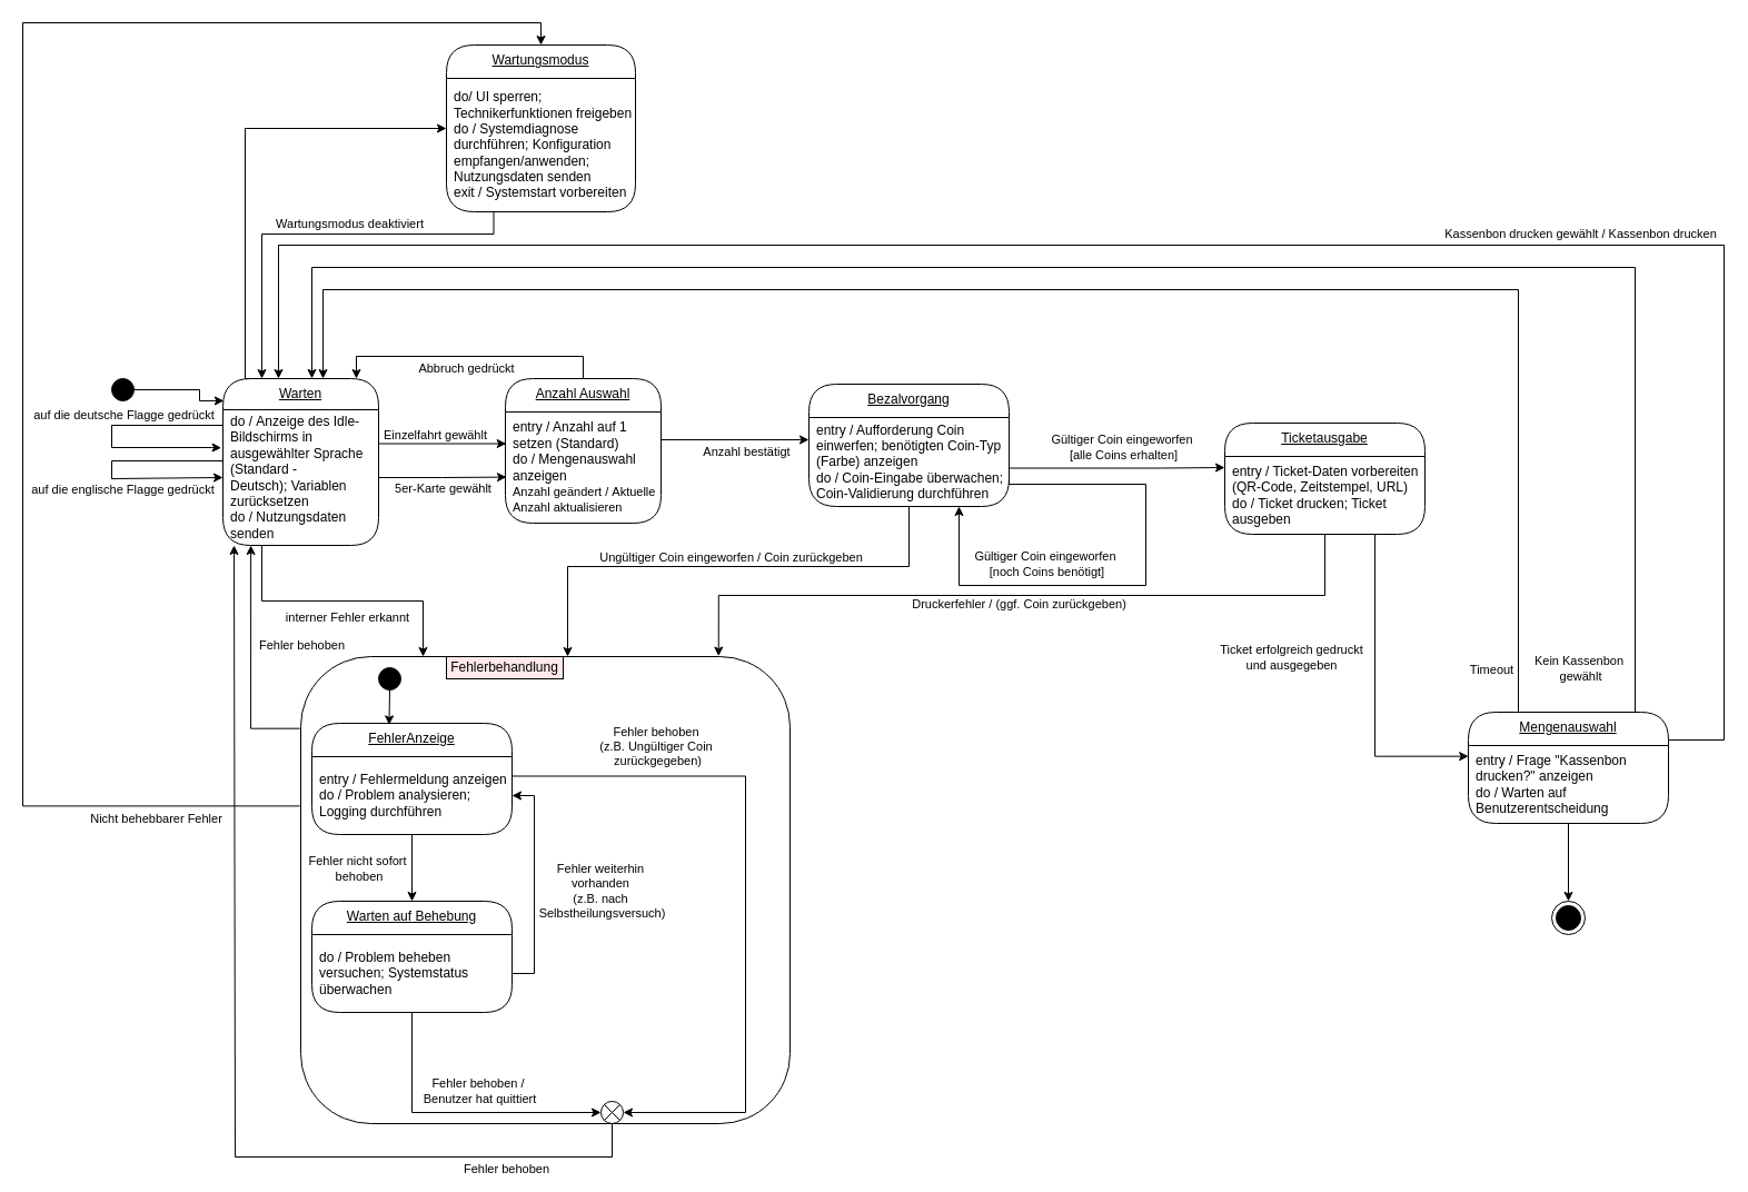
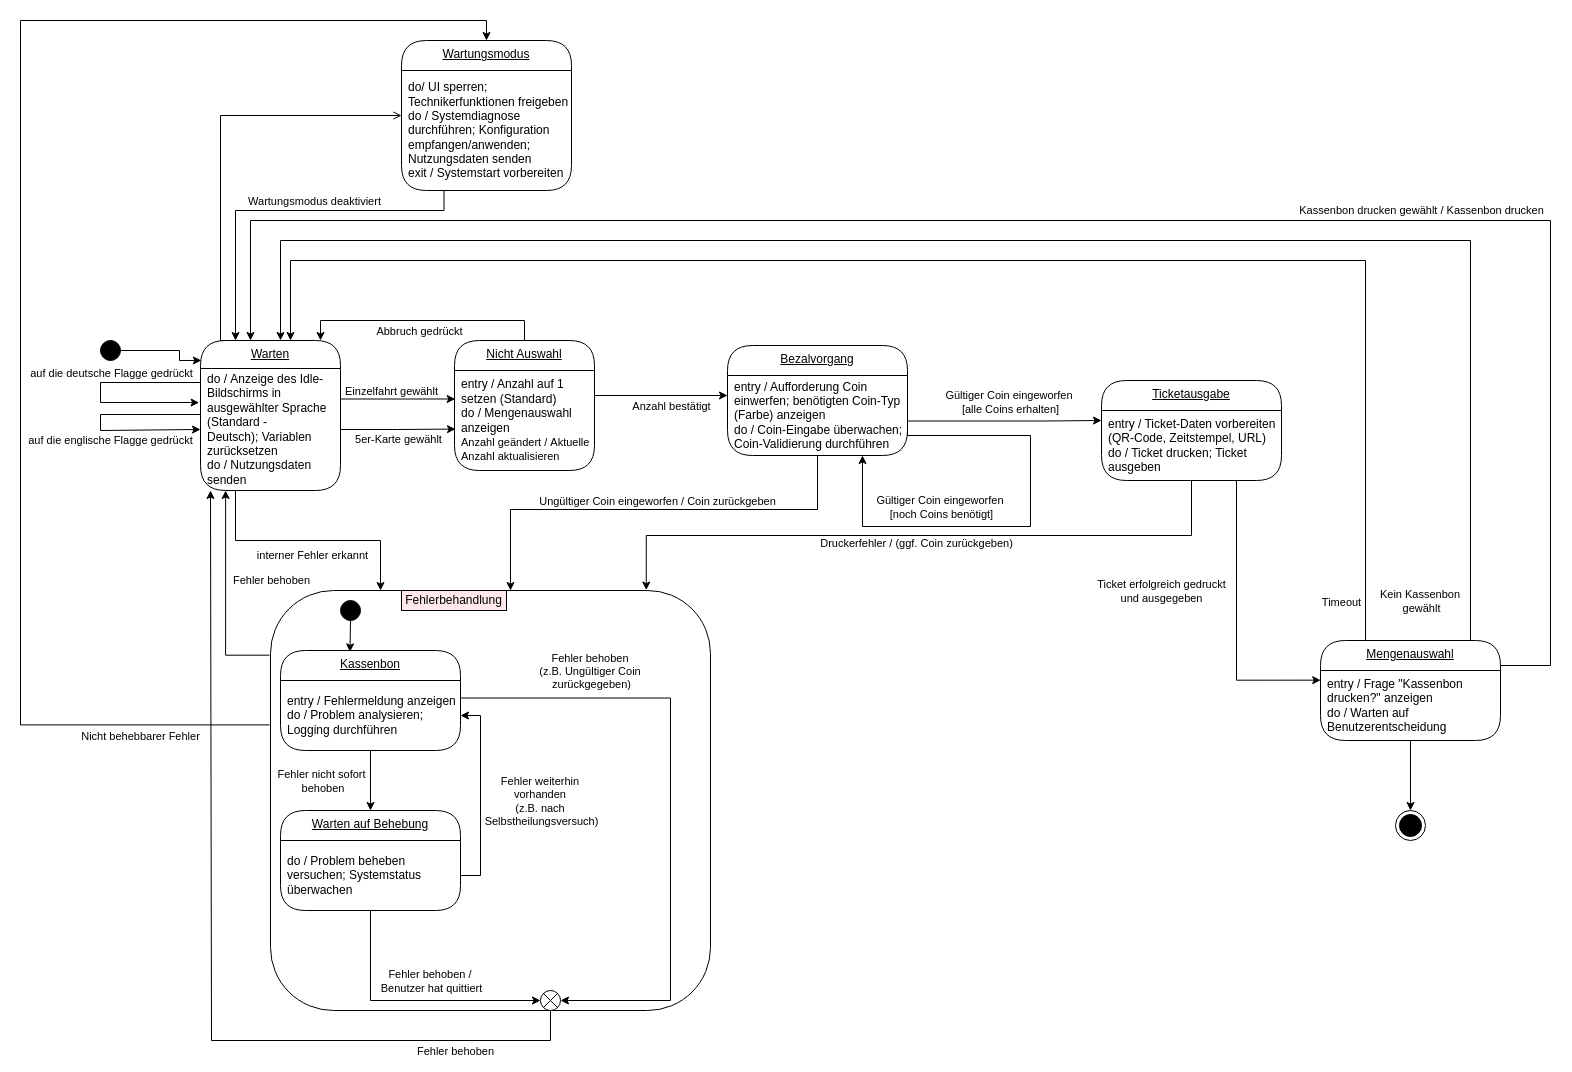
- <mxCell id="3" style="edgeStyle=orthogonalEdgeStyle;rounded=0;orthogonalLoop=1;jettySize=auto;html=1;exitX=0.25;exitY=0;exitDx=0;exitDy=0;entryX=0;entryY=0.5;entryDx=0;entryDy=0;" edge="1" parent="1" source="4" target="15"><mxGeometry relative="1" as="geometry"><Array as="points"><mxPoint x="220" y="340" /><mxPoint x="220" y="115" /></Array></mxGeometry></mxCell>
+ <mxCell id="3" style="edgeStyle=orthogonalEdgeStyle;rounded=0;orthogonalLoop=1;jettySize=auto;html=1;exitX=0.25;exitY=0;exitDx=0;exitDy=0;entryX=0;entryY=0.5;entryDx=0;entryDy=0;endArrow=open;" edge="1" parent="1" source="4" target="15"><mxGeometry relative="1" as="geometry"><Array as="points"><mxPoint x="220" y="340" /><mxPoint x="220" y="115" /></Array></mxGeometry></mxCell>
- <mxCell id="11" value="Anzahl Auswahl" style="swimlane;fontStyle=4;align=center;verticalAlign=top;childLayout=stackLayout;horizontal=1;startSize=30;horizontalStack=0;resizeParent=1;resizeParentMax=0;resizeLast=0;collapsible=0;marginBottom=0;html=1;rounded=1;absoluteArcSize=1;arcSize=50;whiteSpace=wrap;" vertex="1" parent="1"><mxGeometry x="454" y="340" width="140" height="130" as="geometry" /></mxCell>
+ <mxCell id="11" value="Nicht Auswahl" style="swimlane;fontStyle=4;align=center;verticalAlign=top;childLayout=stackLayout;horizontal=1;startSize=30;horizontalStack=0;resizeParent=1;resizeParentMax=0;resizeLast=0;collapsible=0;marginBottom=0;html=1;rounded=1;absoluteArcSize=1;arcSize=50;whiteSpace=wrap;" vertex="1" parent="1"><mxGeometry x="454" y="340" width="140" height="130" as="geometry" /></mxCell>
- <mxCell id="50" value="FehlerAnzeige" style="swimlane;fontStyle=4;align=center;verticalAlign=top;childLayout=stackLayout;horizontal=1;startSize=30;horizontalStack=0;resizeParent=1;resizeParentMax=0;resizeLast=0;collapsible=0;marginBottom=0;html=1;rounded=1;absoluteArcSize=1;arcSize=50;whiteSpace=wrap;" vertex="1" parent="1"><mxGeometry x="280" y="650" width="180" height="100" as="geometry" /></mxCell>
+ <mxCell id="50" value="Kassenbon" style="swimlane;fontStyle=4;align=center;verticalAlign=top;childLayout=stackLayout;horizontal=1;startSize=30;horizontalStack=0;resizeParent=1;resizeParentMax=0;resizeLast=0;collapsible=0;marginBottom=0;html=1;rounded=1;absoluteArcSize=1;arcSize=50;whiteSpace=wrap;" vertex="1" parent="1"><mxGeometry x="280" y="650" width="180" height="100" as="geometry" /></mxCell>
